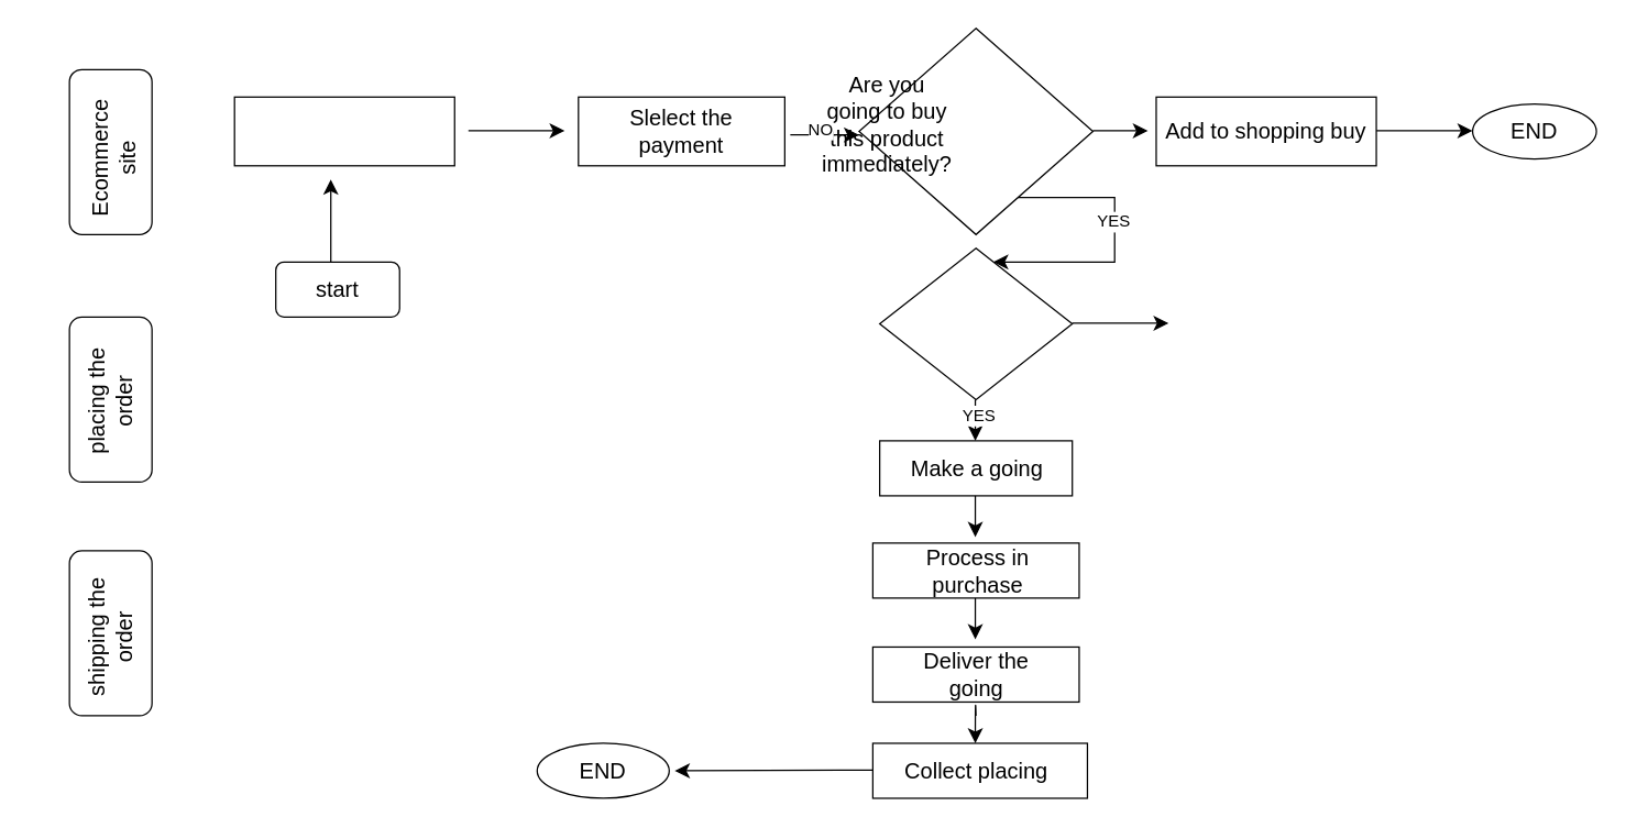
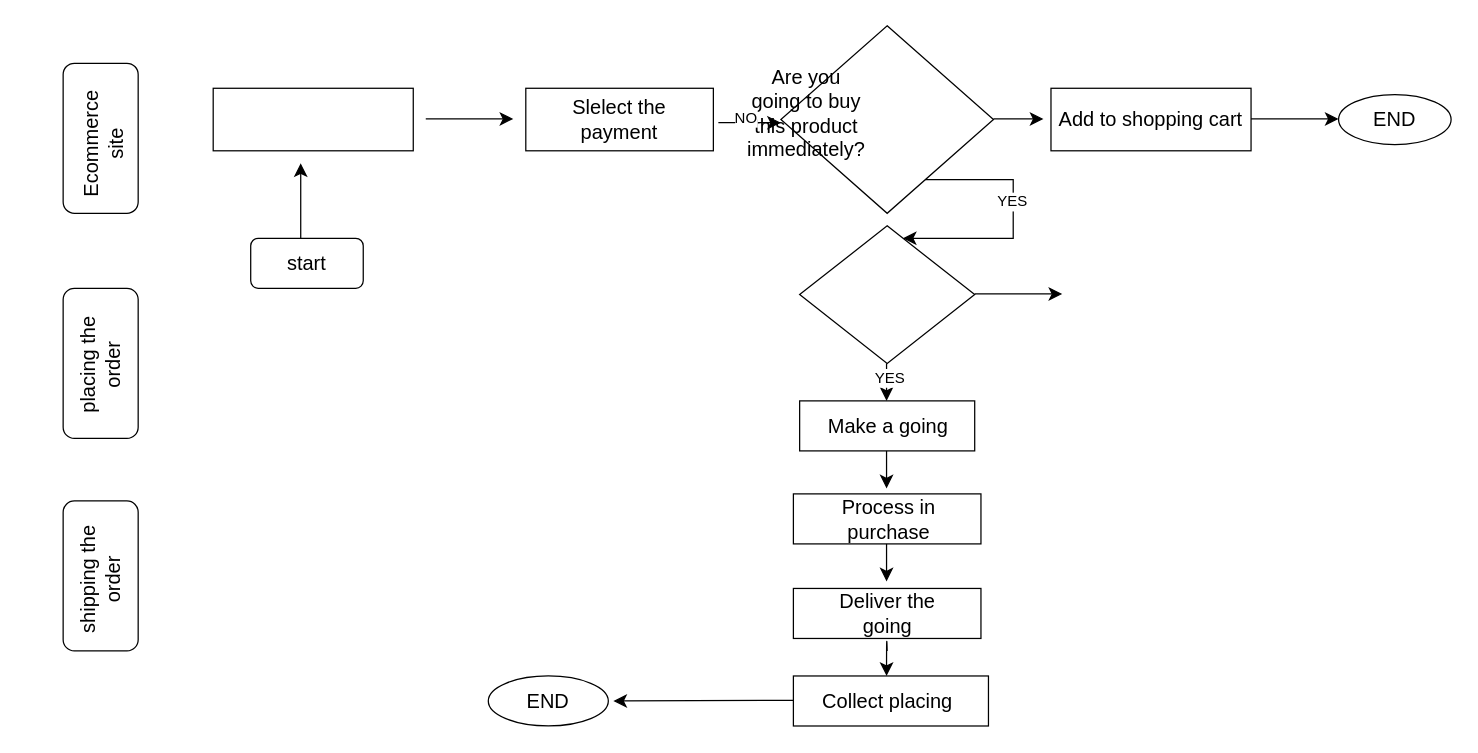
- <mxCell id="24" value="Add to shopping buy" style="text;strokeColor=none;fillColor=none;html=1;align=center;verticalAlign=middle;whiteSpace=wrap;rounded=0;fontSize=16;" vertex="1" parent="1"><mxGeometry x="845" y="80" width="150" height="30" as="geometry" /></mxCell>
+ <mxCell id="24" value="Add to shopping cart" style="text;strokeColor=none;fillColor=none;html=1;align=center;verticalAlign=middle;whiteSpace=wrap;rounded=0;fontSize=16;" vertex="1" parent="1"><mxGeometry x="845" y="80" width="150" height="30" as="geometry" /></mxCell>
